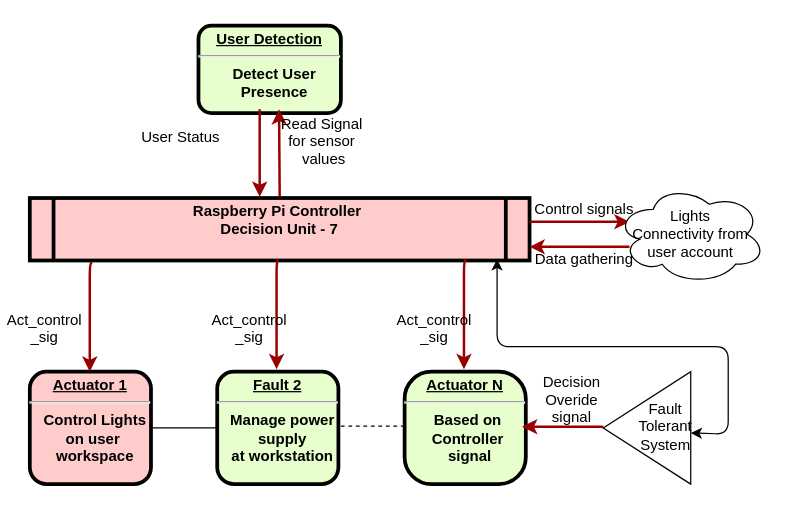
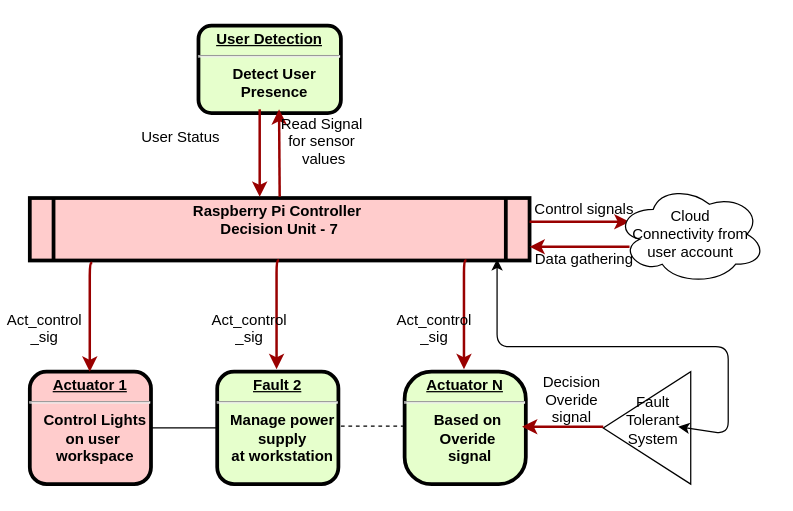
- <mxCell id="9" value="Lights&lt;br&gt;Connectivity from user account&lt;br&gt;" style="ellipse;shape=cloud;whiteSpace=wrap;html=1;" parent="1" vertex="1"><mxGeometry x="492" y="147" width="120" height="80" as="geometry" /></mxCell>
+ <mxCell id="9" value="Cloud&lt;br&gt;Connectivity from user account&lt;br&gt;" style="ellipse;shape=cloud;whiteSpace=wrap;html=1;" parent="1" vertex="1"><mxGeometry x="492" y="147" width="120" height="80" as="geometry" /></mxCell>
- <mxCell id="13" value="&lt;p style=&quot;margin: 0px ; margin-top: 4px ; text-align: center ; text-decoration: underline&quot;&gt;&lt;strong&gt;Actuator N&lt;/strong&gt;&lt;/p&gt;&lt;hr&gt;&lt;p style=&quot;margin: 0px ; margin-left: 8px&quot;&gt;Based on&amp;nbsp;&lt;/p&gt;&lt;p style=&quot;margin: 0px ; margin-left: 8px&quot;&gt;Controller&amp;nbsp;&lt;/p&gt;&lt;p style=&quot;margin: 0px ; margin-left: 8px&quot;&gt;signal&lt;/p&gt;" style="verticalAlign=middle;align=center;overflow=fill;fontSize=12;fontFamily=Helvetica;html=1;rounded=1;fontStyle=1;strokeWidth=3;fillColor=#E6FFCC;arcSize=24;" parent="1" vertex="1"><mxGeometry x="323" y="297" width="97" height="90" as="geometry" /></mxCell>
+ <mxCell id="13" value="&lt;p style=&quot;margin: 0px ; margin-top: 4px ; text-align: center ; text-decoration: underline&quot;&gt;&lt;strong&gt;Actuator N&lt;/strong&gt;&lt;/p&gt;&lt;hr&gt;&lt;p style=&quot;margin: 0px ; margin-left: 8px&quot;&gt;Based on&amp;nbsp;&lt;/p&gt;&lt;p style=&quot;margin: 0px ; margin-left: 8px&quot;&gt;Overide&amp;nbsp;&lt;/p&gt;&lt;p style=&quot;margin: 0px ; margin-left: 8px&quot;&gt;signal&lt;/p&gt;" style="verticalAlign=middle;align=center;overflow=fill;fontSize=12;fontFamily=Helvetica;html=1;rounded=1;fontStyle=1;strokeWidth=3;fillColor=#E6FFCC;arcSize=24;" parent="1" vertex="1"><mxGeometry x="323" y="297" width="97" height="90" as="geometry" /></mxCell>
- <mxCell id="24" value="Fault Tolerant&lt;br&gt;System&lt;br&gt;" style="text;html=1;strokeColor=none;fillColor=none;align=center;verticalAlign=middle;whiteSpace=wrap;rounded=0;" parent="1" vertex="1"><mxGeometry x="512" y="331" width="40" height="20" as="geometry" /></mxCell>
+ <mxCell id="24" value="Fault Tolerant&lt;br&gt;System&lt;br&gt;" style="text;html=1;strokeColor=none;fillColor=none;align=center;verticalAlign=middle;whiteSpace=wrap;rounded=0;" parent="1" vertex="1"><mxGeometry x="502" y="326" width="40" height="20" as="geometry" /></mxCell>
